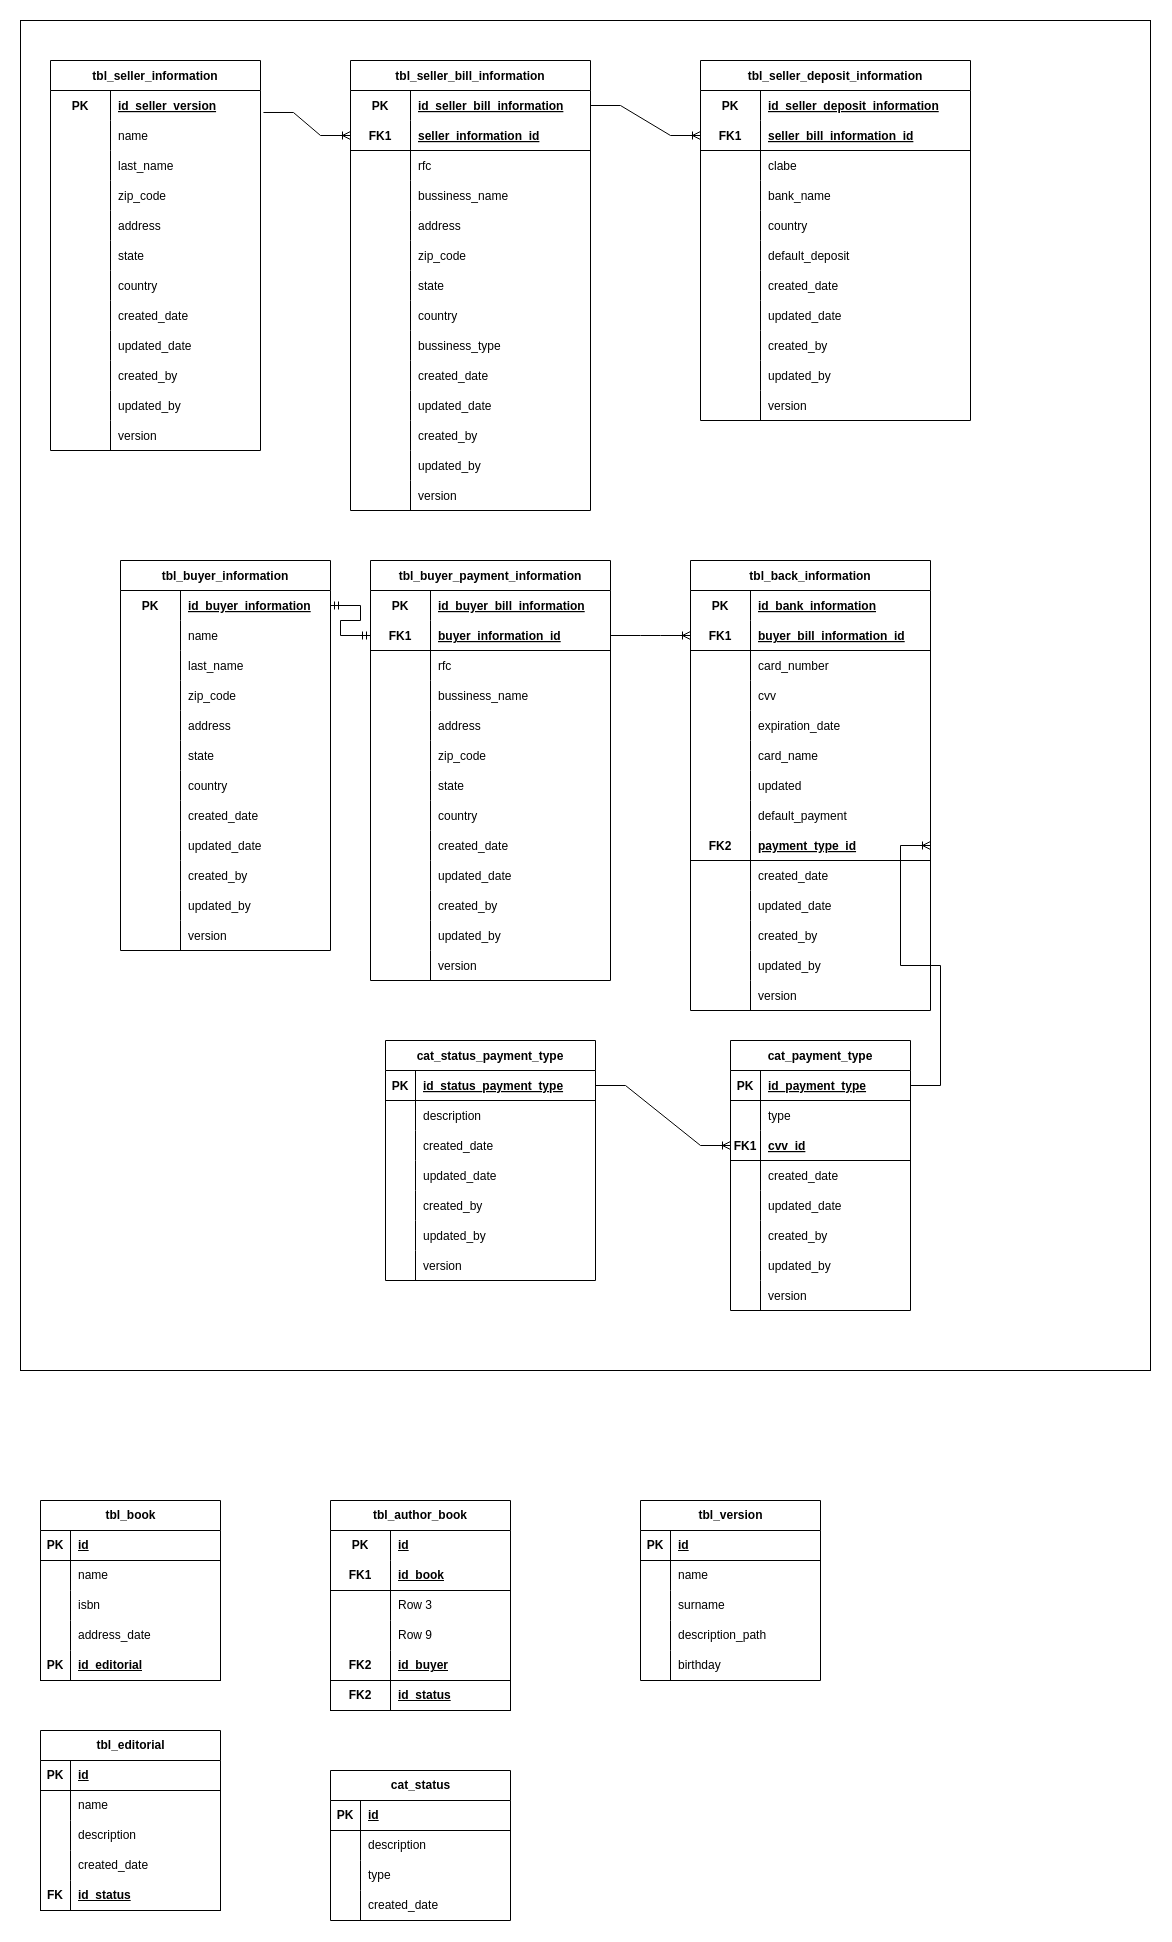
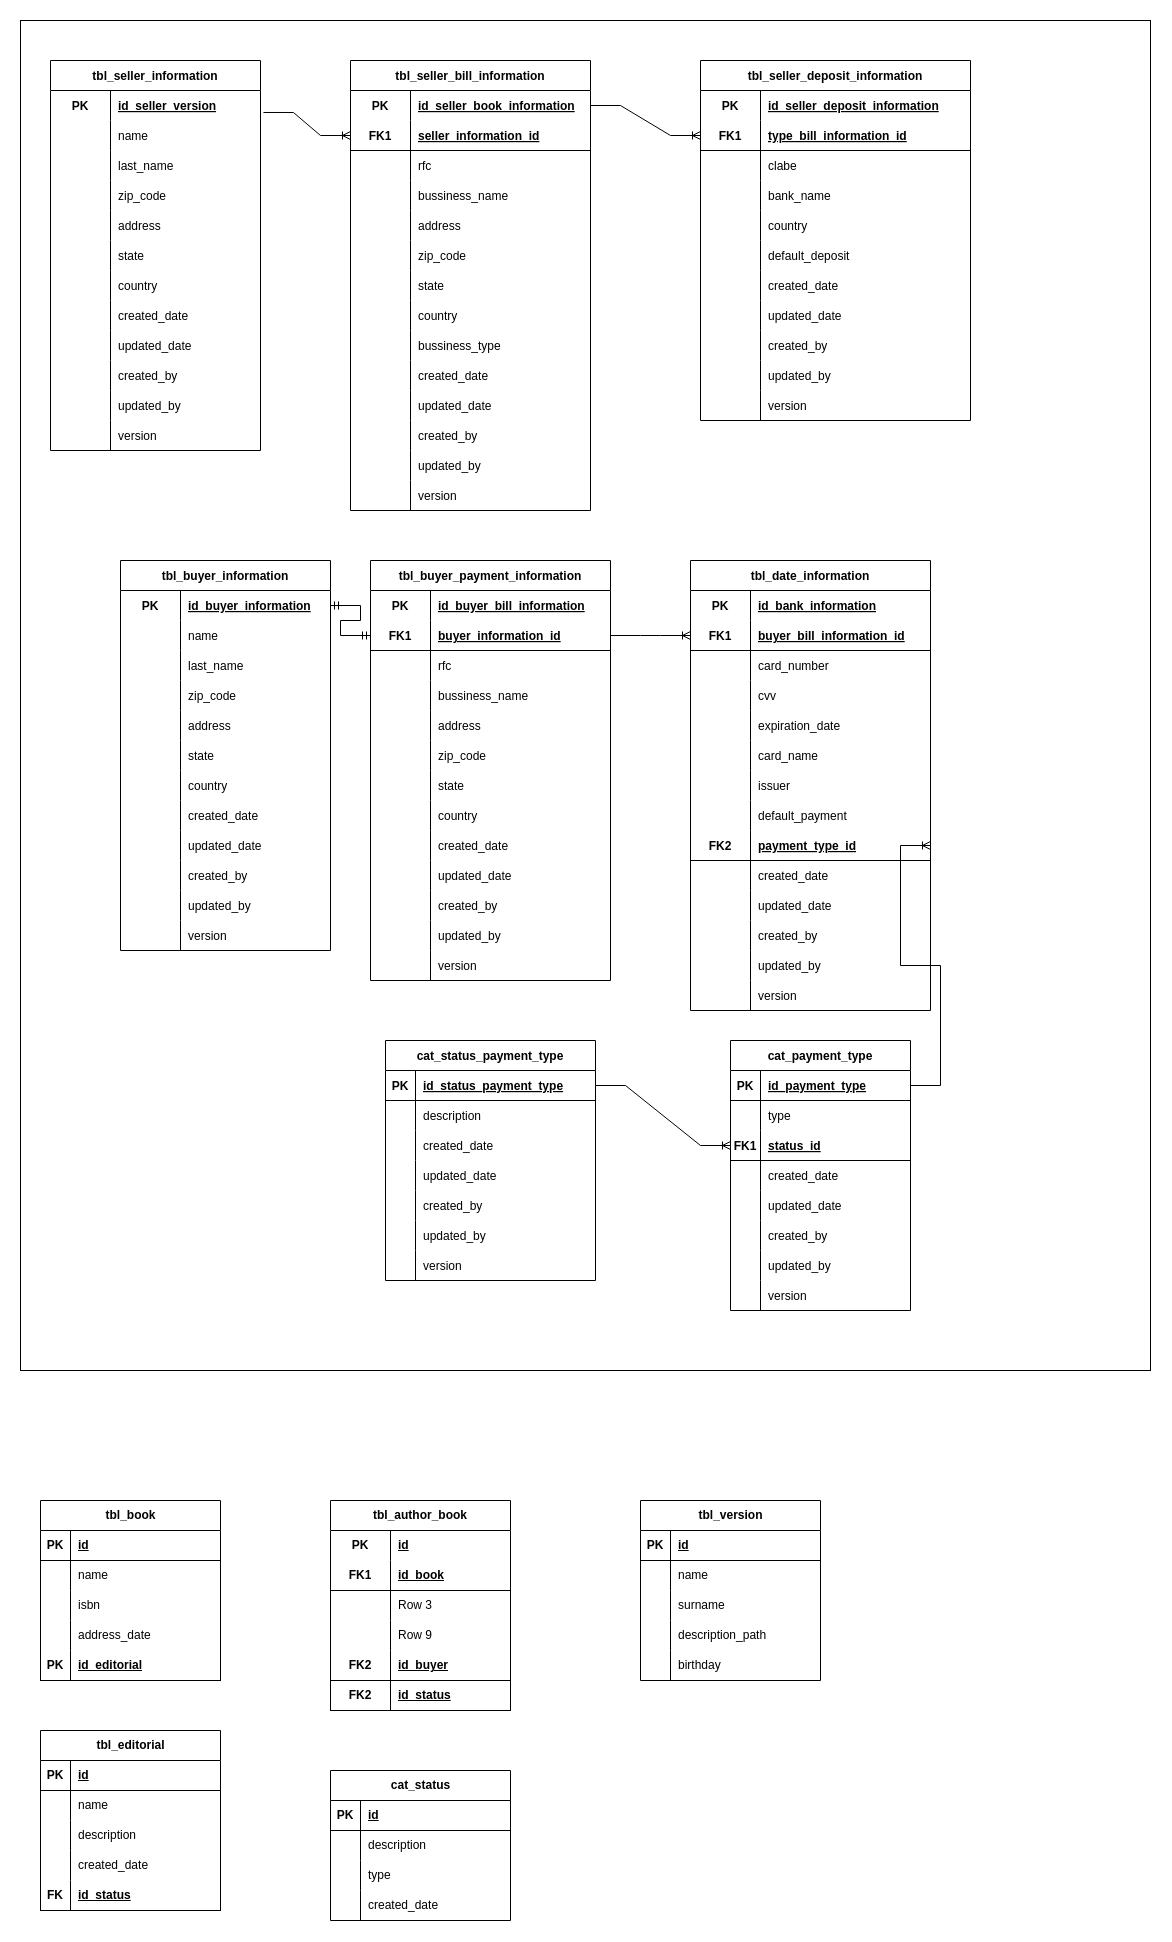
- <mxCell id="43" value="id_seller_bill_information" style="shape=partialRectangle;connectable=0;fillColor=none;top=0;left=0;bottom=0;right=0;align=left;spacingLeft=6;fontStyle=5;overflow=hidden;" parent="41" vertex="1"><mxGeometry x="60" width="180" height="30" as="geometry"><mxRectangle width="180" height="30" as="alternateBounds" /></mxGeometry></mxCell>
+ <mxCell id="43" value="id_seller_book_information" style="shape=partialRectangle;connectable=0;fillColor=none;top=0;left=0;bottom=0;right=0;align=left;spacingLeft=6;fontStyle=5;overflow=hidden;" parent="41" vertex="1"><mxGeometry x="60" width="180" height="30" as="geometry"><mxRectangle width="180" height="30" as="alternateBounds" /></mxGeometry></mxCell>
- <mxCell id="90" value="seller_bill_information_id" style="shape=partialRectangle;connectable=0;fillColor=none;top=0;left=0;bottom=0;right=0;align=left;spacingLeft=6;fontStyle=5;overflow=hidden;" parent="88" vertex="1"><mxGeometry x="60" width="210" height="30" as="geometry"><mxRectangle width="210" height="30" as="alternateBounds" /></mxGeometry></mxCell>
+ <mxCell id="90" value="type_bill_information_id" style="shape=partialRectangle;connectable=0;fillColor=none;top=0;left=0;bottom=0;right=0;align=left;spacingLeft=6;fontStyle=5;overflow=hidden;" parent="88" vertex="1"><mxGeometry x="60" width="210" height="30" as="geometry"><mxRectangle width="210" height="30" as="alternateBounds" /></mxGeometry></mxCell>
- <mxCell id="222" value="tbl_back_information" style="shape=table;startSize=30;container=1;collapsible=1;childLayout=tableLayout;fixedRows=1;rowLines=0;fontStyle=1;align=center;resizeLast=1;" parent="1" vertex="1"><mxGeometry x="690" y="560" width="240" height="450" as="geometry" /></mxCell>
+ <mxCell id="222" value="tbl_date_information" style="shape=table;startSize=30;container=1;collapsible=1;childLayout=tableLayout;fixedRows=1;rowLines=0;fontStyle=1;align=center;resizeLast=1;" parent="1" vertex="1"><mxGeometry x="690" y="560" width="240" height="450" as="geometry" /></mxCell>
- <mxCell id="243" value="updated" style="shape=partialRectangle;connectable=0;fillColor=none;top=0;left=0;bottom=0;right=0;align=left;spacingLeft=6;overflow=hidden;" parent="241" vertex="1"><mxGeometry x="60" width="180" height="30" as="geometry"><mxRectangle width="180" height="30" as="alternateBounds" /></mxGeometry></mxCell>
+ <mxCell id="243" value="issuer" style="shape=partialRectangle;connectable=0;fillColor=none;top=0;left=0;bottom=0;right=0;align=left;spacingLeft=6;overflow=hidden;" parent="241" vertex="1"><mxGeometry x="60" width="180" height="30" as="geometry"><mxRectangle width="180" height="30" as="alternateBounds" /></mxGeometry></mxCell>
- <mxCell id="206" value="cvv_id" style="shape=partialRectangle;connectable=0;fillColor=none;top=0;left=0;bottom=0;right=0;align=left;spacingLeft=6;fontStyle=5;overflow=hidden;" parent="204" vertex="1"><mxGeometry x="30" width="150" height="30" as="geometry"><mxRectangle width="150" height="30" as="alternateBounds" /></mxGeometry></mxCell>
+ <mxCell id="206" value="status_id" style="shape=partialRectangle;connectable=0;fillColor=none;top=0;left=0;bottom=0;right=0;align=left;spacingLeft=6;fontStyle=5;overflow=hidden;" parent="204" vertex="1"><mxGeometry x="30" width="150" height="30" as="geometry"><mxRectangle width="150" height="30" as="alternateBounds" /></mxGeometry></mxCell>
